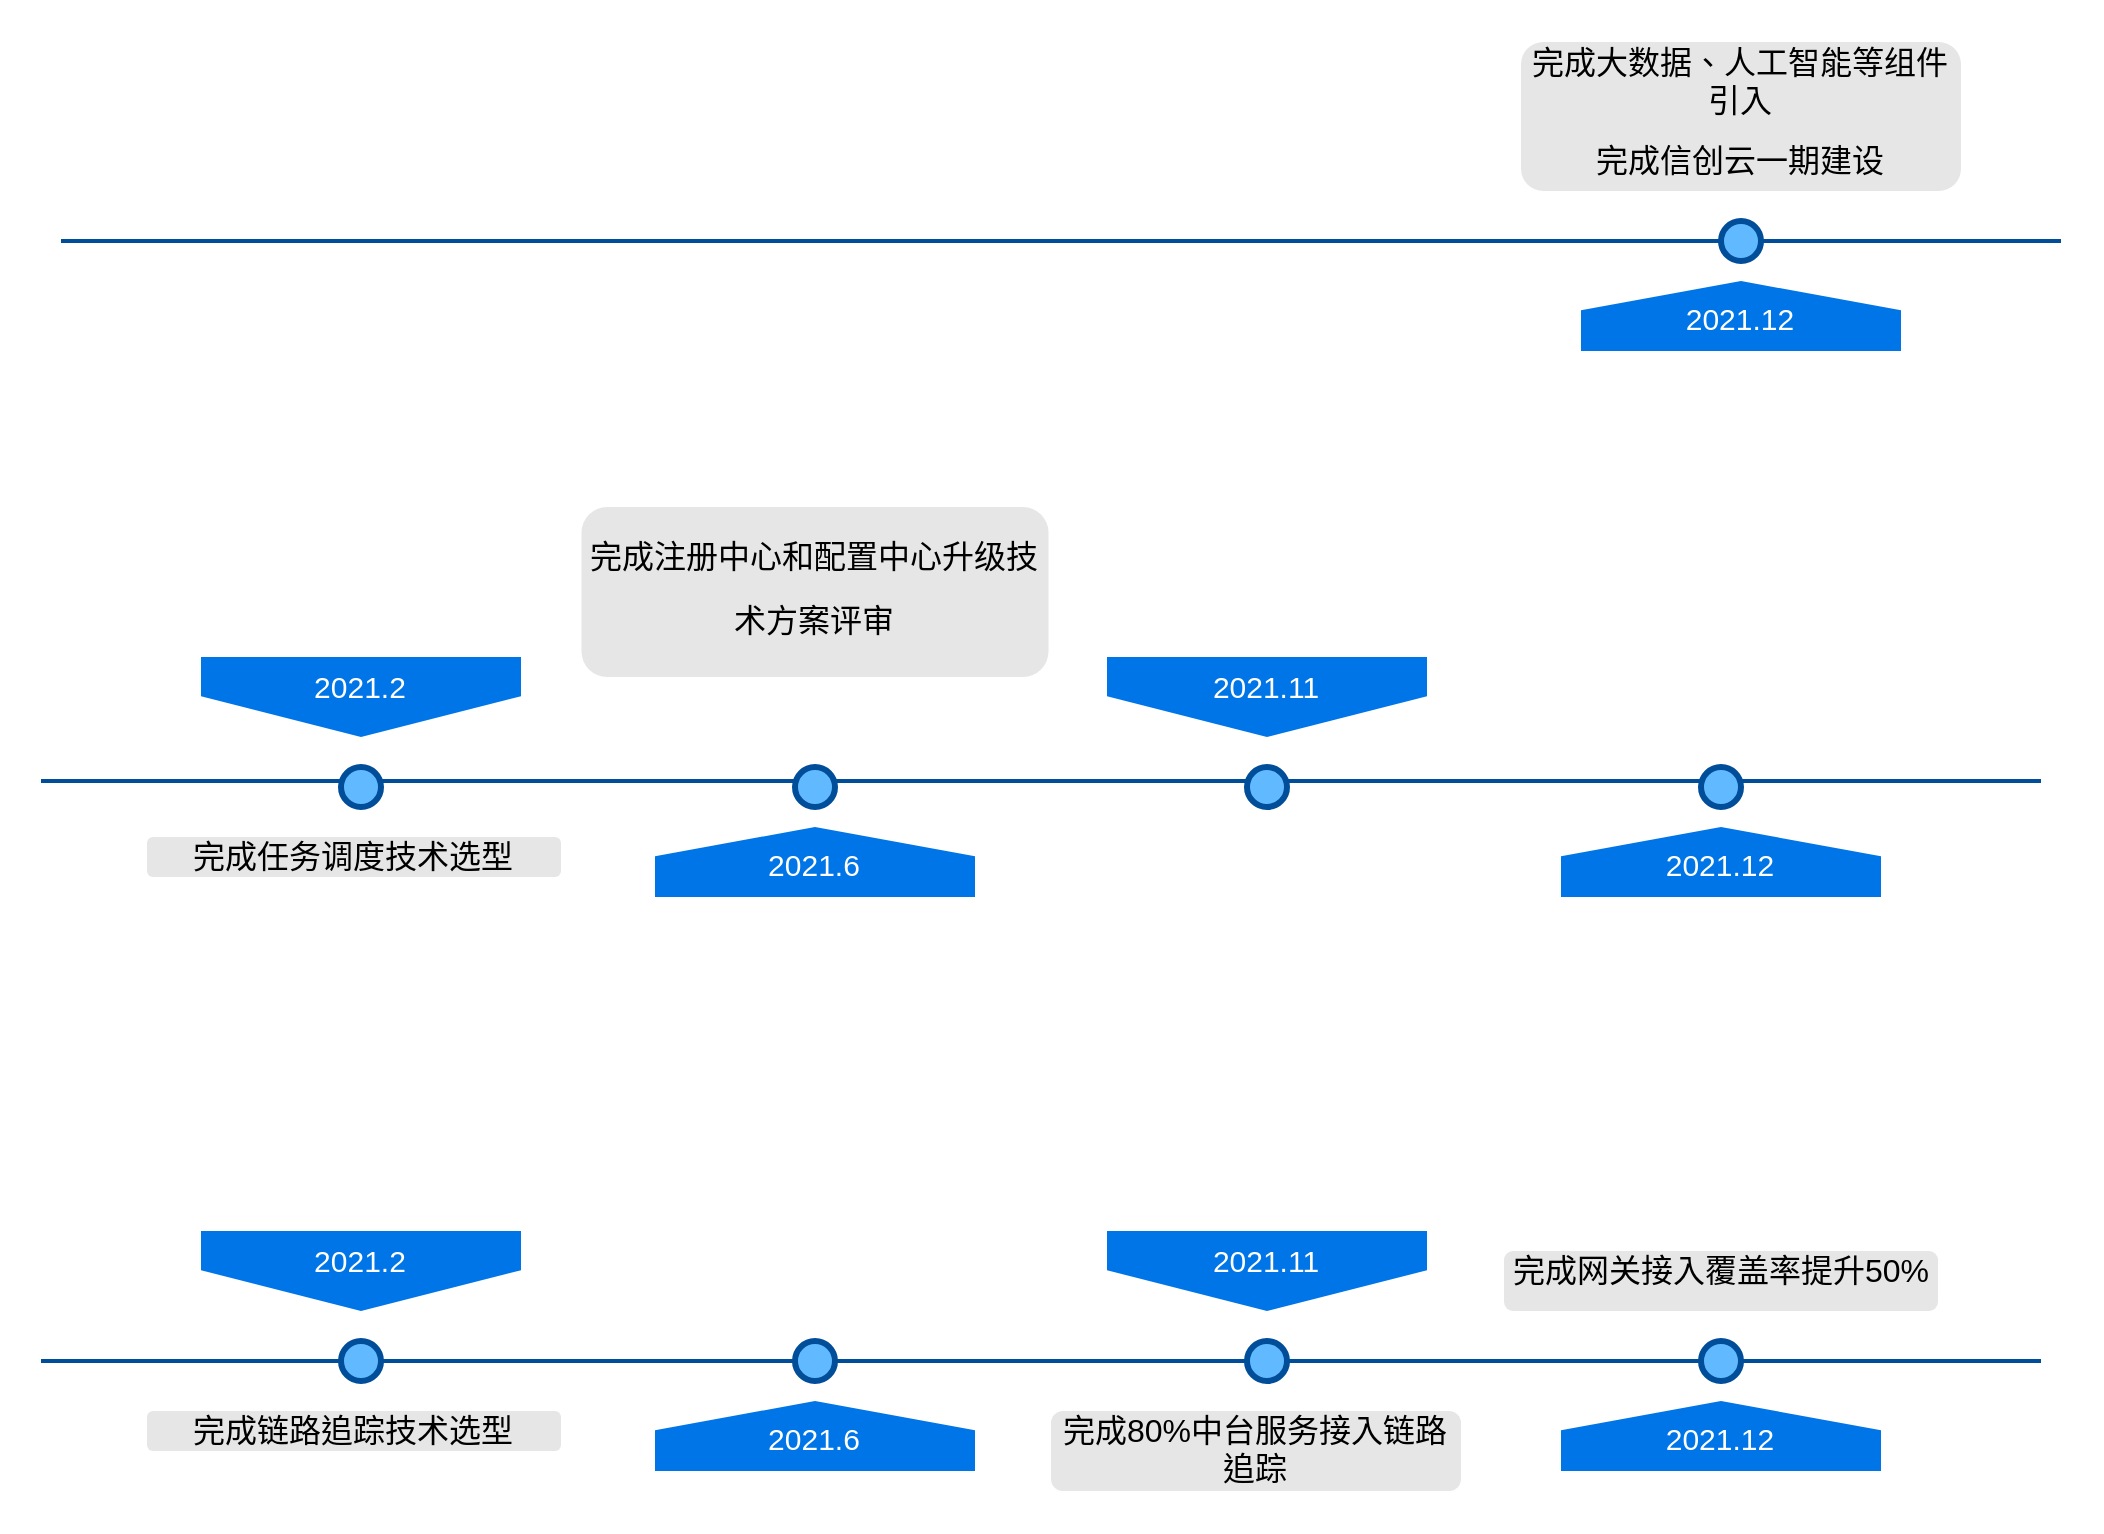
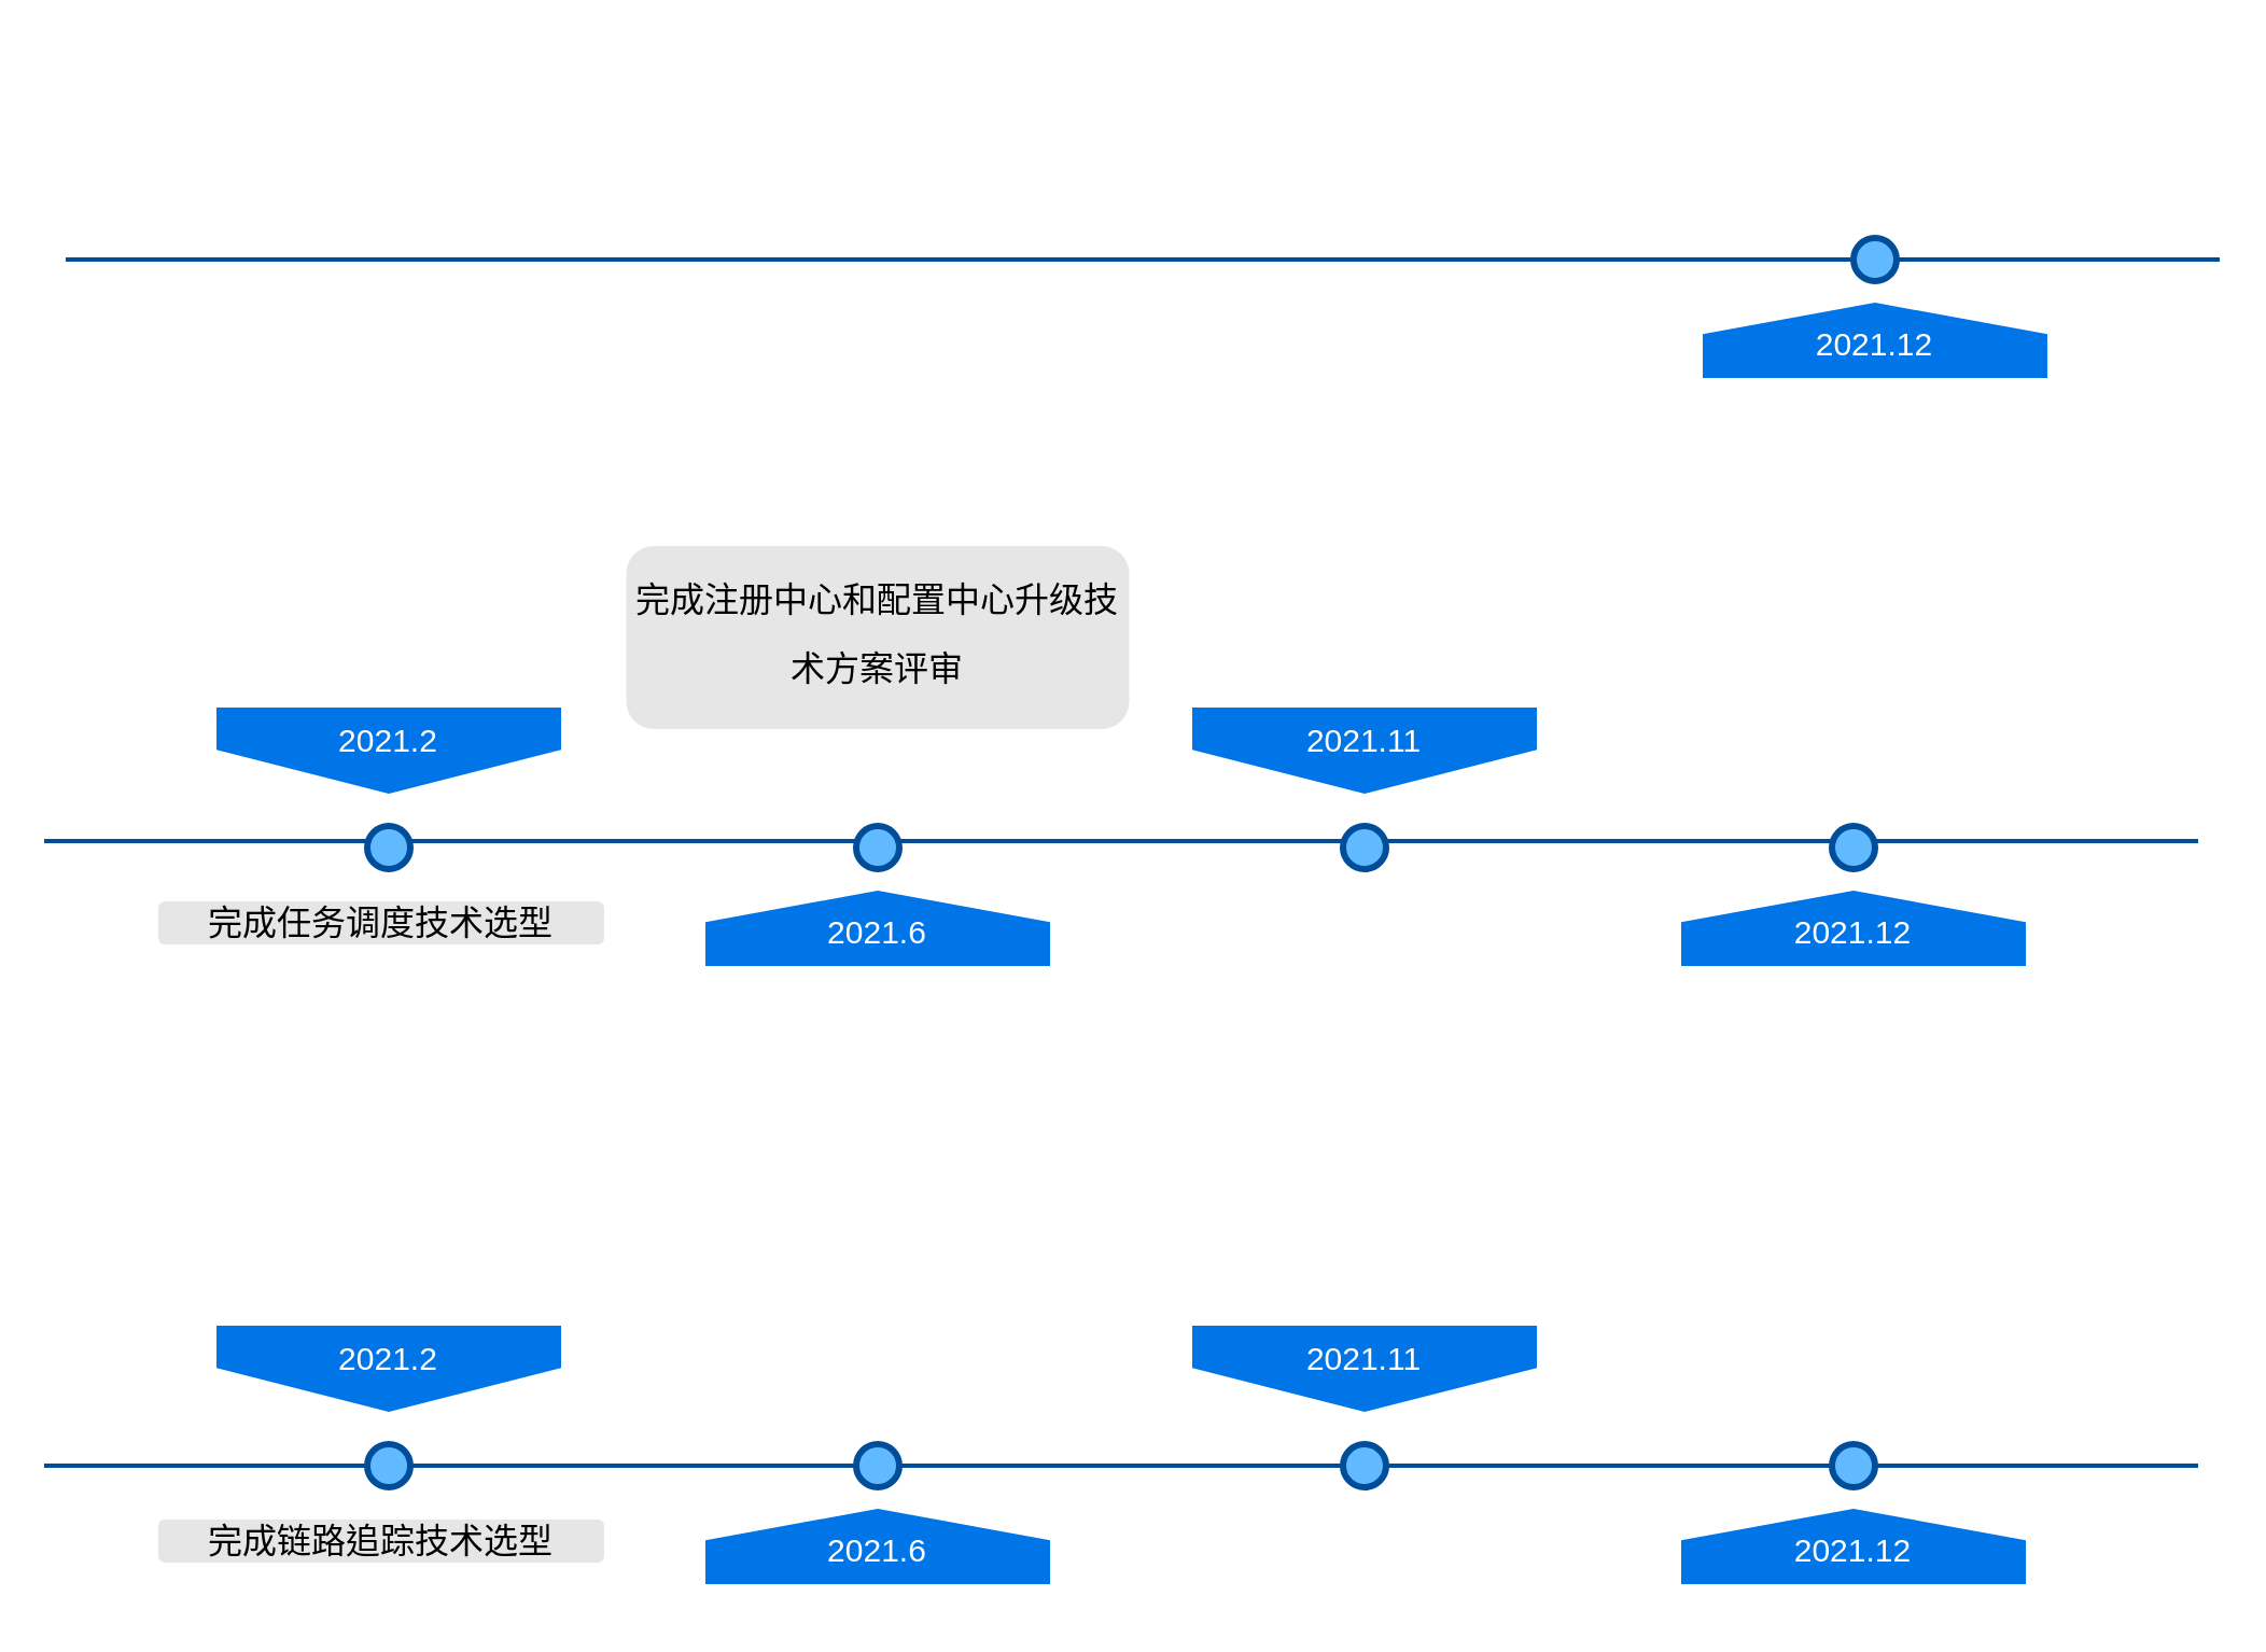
- <mxCell id="28" value="&lt;h1 style=&quot;font-size: 16px&quot;&gt;&lt;span style=&quot;font-weight: normal&quot;&gt;&lt;span lang=&quot;ZH-TW&quot;&gt;完成大数据、人工智能等组件引入&lt;/span&gt;&lt;/span&gt;&lt;/h1&gt;&lt;h1 style=&quot;font-size: 16px&quot;&gt;&lt;div style=&quot;font-size: 13px ; font-weight: 400&quot;&gt;&lt;span lang=&quot;ZH-TW&quot;&gt;&lt;font style=&quot;font-size: 16px&quot;&gt;完成信创云一期建设&lt;/font&gt;&lt;/span&gt;&lt;/div&gt;&lt;/h1&gt;" style="text;html=1;spacing=5;spacingTop=-20;whiteSpace=wrap;overflow=hidden;strokeColor=none;strokeWidth=3;fillColor=#E6E6E6;fontSize=13;fontColor=#000000;align=center;rounded=1;" vertex="1" parent="1"><mxGeometry x="760" y="20.5" width="220" height="74.5" as="geometry" /></mxCell>
- <mxCell id="13" value="&lt;h1 style=&quot;font-size: 16px&quot;&gt;&lt;span style=&quot;font-weight: normal&quot;&gt;&lt;span lang=&quot;ZH-TW&quot;&gt;完成网关接入覆盖率提升&lt;/span&gt;&lt;span lang=&quot;EN-US&quot;&gt;50%&lt;/span&gt;&lt;/span&gt;&lt;br&gt;&lt;/h1&gt;" style="text;html=1;spacing=5;spacingTop=-20;whiteSpace=wrap;overflow=hidden;strokeColor=none;strokeWidth=3;fillColor=#E6E6E6;fontSize=13;fontColor=#000000;align=center;rounded=1;" parent="1" vertex="1"><mxGeometry x="751.5" y="625" width="217" height="30" as="geometry" /></mxCell>
- <mxCell id="12" value="&lt;h1 style=&quot;font-size: 16px&quot;&gt;&lt;span style=&quot;font-weight: normal&quot;&gt;&lt;span lang=&quot;ZH-TW&quot;&gt;完成&lt;/span&gt;&lt;span lang=&quot;EN-US&quot;&gt;80%&lt;/span&gt;&lt;span lang=&quot;ZH-TW&quot;&gt;中台服务接入链路追踪&lt;/span&gt;&lt;/span&gt;&lt;br&gt;&lt;/h1&gt;" style="text;html=1;spacing=5;spacingTop=-20;whiteSpace=wrap;overflow=hidden;strokeColor=none;strokeWidth=3;fillColor=#E6E6E6;fontSize=13;fontColor=#000000;align=center;rounded=1;" parent="1" vertex="1"><mxGeometry x="525" y="705" width="205" height="40" as="geometry" /></mxCell>
